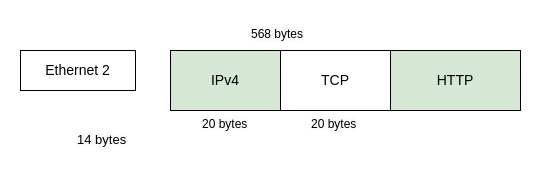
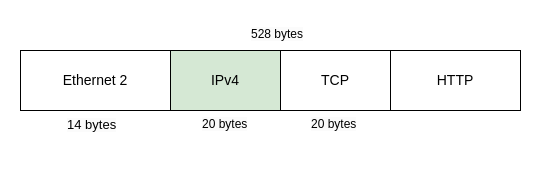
- <mxCell id="9" value="&lt;span style=&quot;border-color: var(--border-color); color: rgb(0, 0, 0); font-family: Helvetica; font-style: normal; font-variant-ligatures: normal; font-variant-caps: normal; letter-spacing: normal; orphans: 2; text-align: center; text-indent: 0px; text-transform: none; widows: 2; word-spacing: 0px; -webkit-text-stroke-width: 0px; background-color: rgb(251, 251, 251); text-decoration-thickness: initial; text-decoration-style: initial; text-decoration-color: initial;&quot;&gt;&lt;font style=&quot;font-size: 12px;&quot;&gt;568 bytes&lt;/font&gt;&lt;/span&gt;" style="text;whiteSpace=wrap;html=1;" parent="1" vertex="1"><mxGeometry x="249" y="20" width="60" height="40" as="geometry" /></mxCell>
+ <mxCell id="9" value="&lt;span style=&quot;border-color: var(--border-color); color: rgb(0, 0, 0); font-family: Helvetica; font-style: normal; font-variant-ligatures: normal; font-variant-caps: normal; letter-spacing: normal; orphans: 2; text-align: center; text-indent: 0px; text-transform: none; widows: 2; word-spacing: 0px; -webkit-text-stroke-width: 0px; background-color: rgb(251, 251, 251); text-decoration-thickness: initial; text-decoration-style: initial; text-decoration-color: initial;&quot;&gt;&lt;font style=&quot;font-size: 12px;&quot;&gt;528 bytes&lt;/font&gt;&lt;/span&gt;" style="text;whiteSpace=wrap;html=1;" parent="1" vertex="1"><mxGeometry x="249" y="20" width="60" height="40" as="geometry" /></mxCell>
- <mxCell id="2" value="&lt;font style=&quot;font-size: 14px;&quot;&gt;Ethernet&amp;nbsp;2&lt;/font&gt;" style="rounded=0;whiteSpace=wrap;html=1;strokeWidth=1;" parent="1" vertex="1"><mxGeometry x="20" y="50" width="115" height="40" as="geometry" /></mxCell>
+ <mxCell id="2" value="&lt;font style=&quot;font-size: 14px;&quot;&gt;Ethernet&amp;nbsp;2&lt;/font&gt;" style="rounded=0;whiteSpace=wrap;html=1;strokeWidth=1;" parent="1" vertex="1"><mxGeometry x="20" y="50" width="150" height="60" as="geometry" /></mxCell>
- <mxCell id="5" value="&lt;font style=&quot;font-size: 14px;&quot;&gt;HTTP&lt;/font&gt;" style="rounded=0;whiteSpace=wrap;html=1;strokeWidth=1;fillColor=#d5e8d4;" parent="1" vertex="1"><mxGeometry x="390" y="50" width="130" height="60" as="geometry" /></mxCell>
+ <mxCell id="5" value="&lt;font style=&quot;font-size: 14px;&quot;&gt;HTTP&lt;/font&gt;" style="rounded=0;whiteSpace=wrap;html=1;strokeWidth=1;" parent="1" vertex="1"><mxGeometry x="390" y="50" width="130" height="60" as="geometry" /></mxCell>
- <mxCell id="6" value="&lt;span style=&quot;border-color: var(--border-color); color: rgb(0, 0, 0); font-family: Helvetica; font-style: normal; font-variant-ligatures: normal; font-variant-caps: normal; letter-spacing: normal; orphans: 2; text-align: center; text-indent: 0px; text-transform: none; widows: 2; word-spacing: 0px; -webkit-text-stroke-width: 0px; background-color: rgb(251, 251, 251); text-decoration-thickness: initial; text-decoration-style: initial; text-decoration-color: initial; font-weight: normal;&quot;&gt;&lt;font style=&quot;font-size: 13px;&quot;&gt;14 bytes&lt;/font&gt;&lt;/span&gt;" style="text;whiteSpace=wrap;html=1;fontStyle=1" parent="1" vertex="1"><mxGeometry x="75" y="125" width="60" height="40" as="geometry" /></mxCell>
+ <mxCell id="6" value="&lt;span style=&quot;border-color: var(--border-color); color: rgb(0, 0, 0); font-family: Helvetica; font-style: normal; font-variant-ligatures: normal; font-variant-caps: normal; letter-spacing: normal; orphans: 2; text-align: center; text-indent: 0px; text-transform: none; widows: 2; word-spacing: 0px; -webkit-text-stroke-width: 0px; background-color: rgb(251, 251, 251); text-decoration-thickness: initial; text-decoration-style: initial; text-decoration-color: initial; font-weight: normal;&quot;&gt;&lt;font style=&quot;font-size: 13px;&quot;&gt;14 bytes&lt;/font&gt;&lt;/span&gt;" style="text;whiteSpace=wrap;html=1;fontStyle=1" parent="1" vertex="1"><mxGeometry x="65" y="110" width="60" height="40" as="geometry" /></mxCell>
